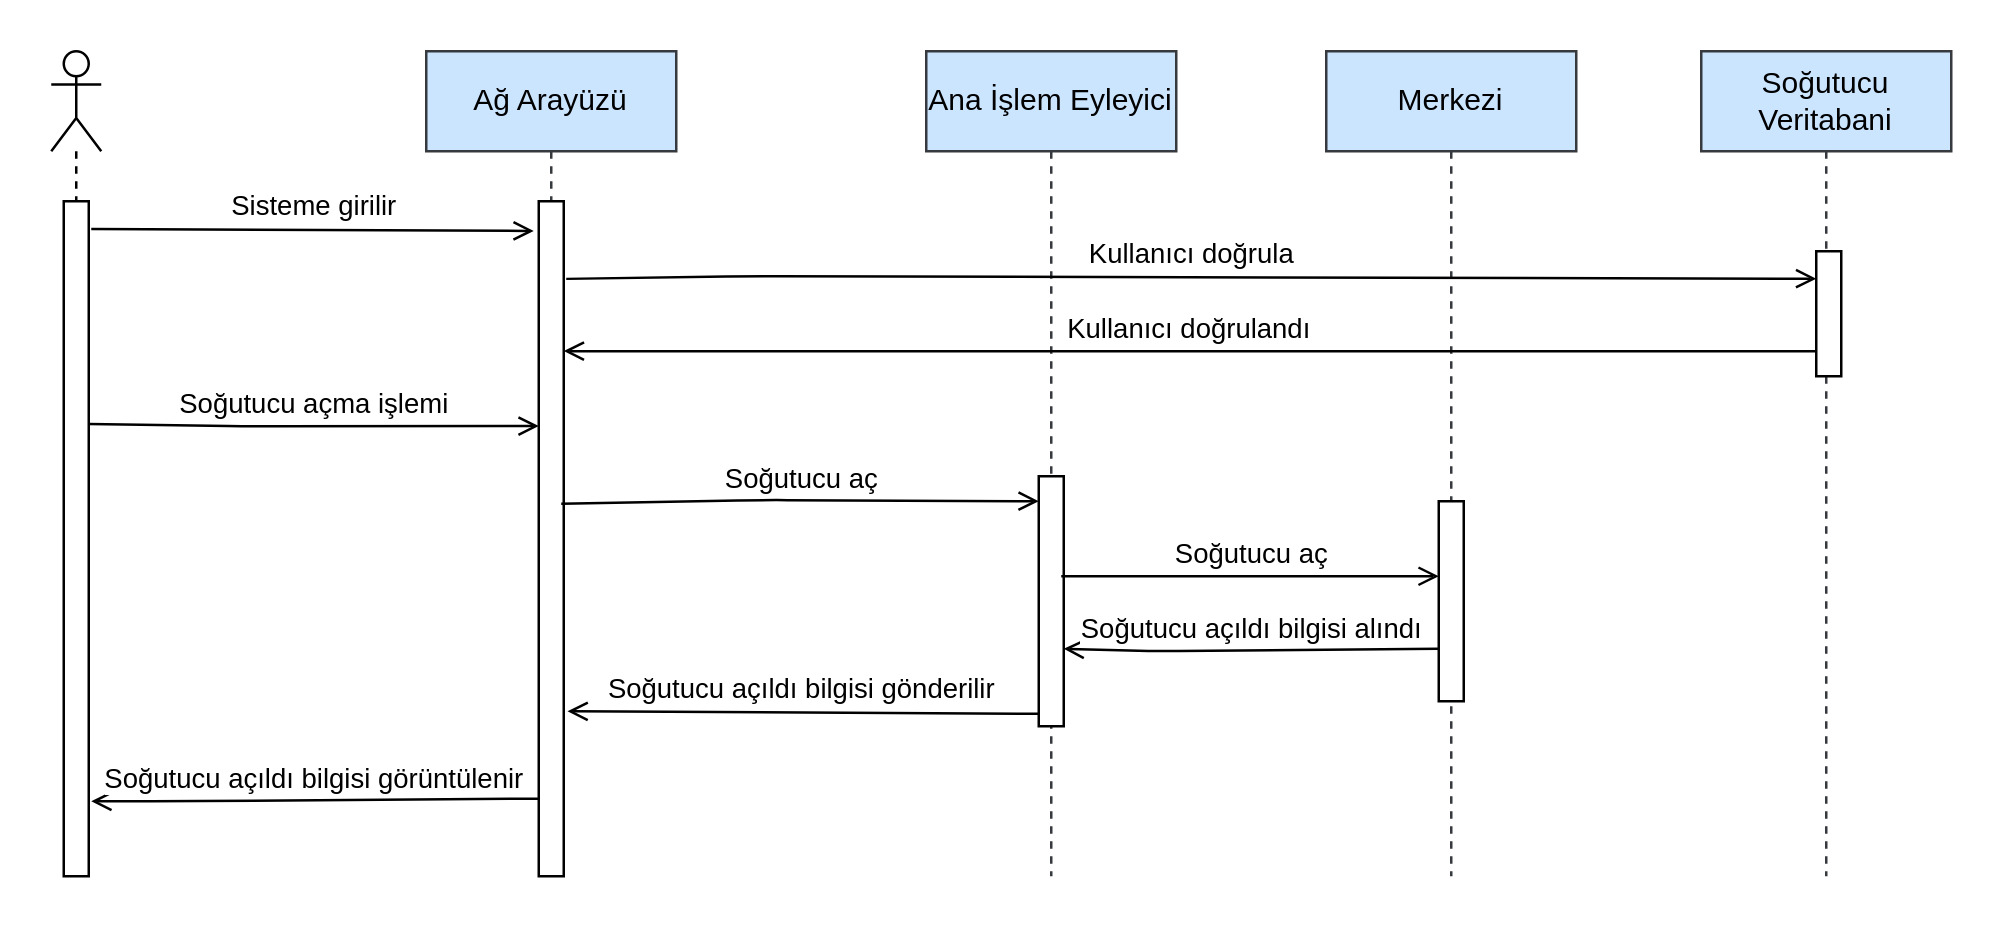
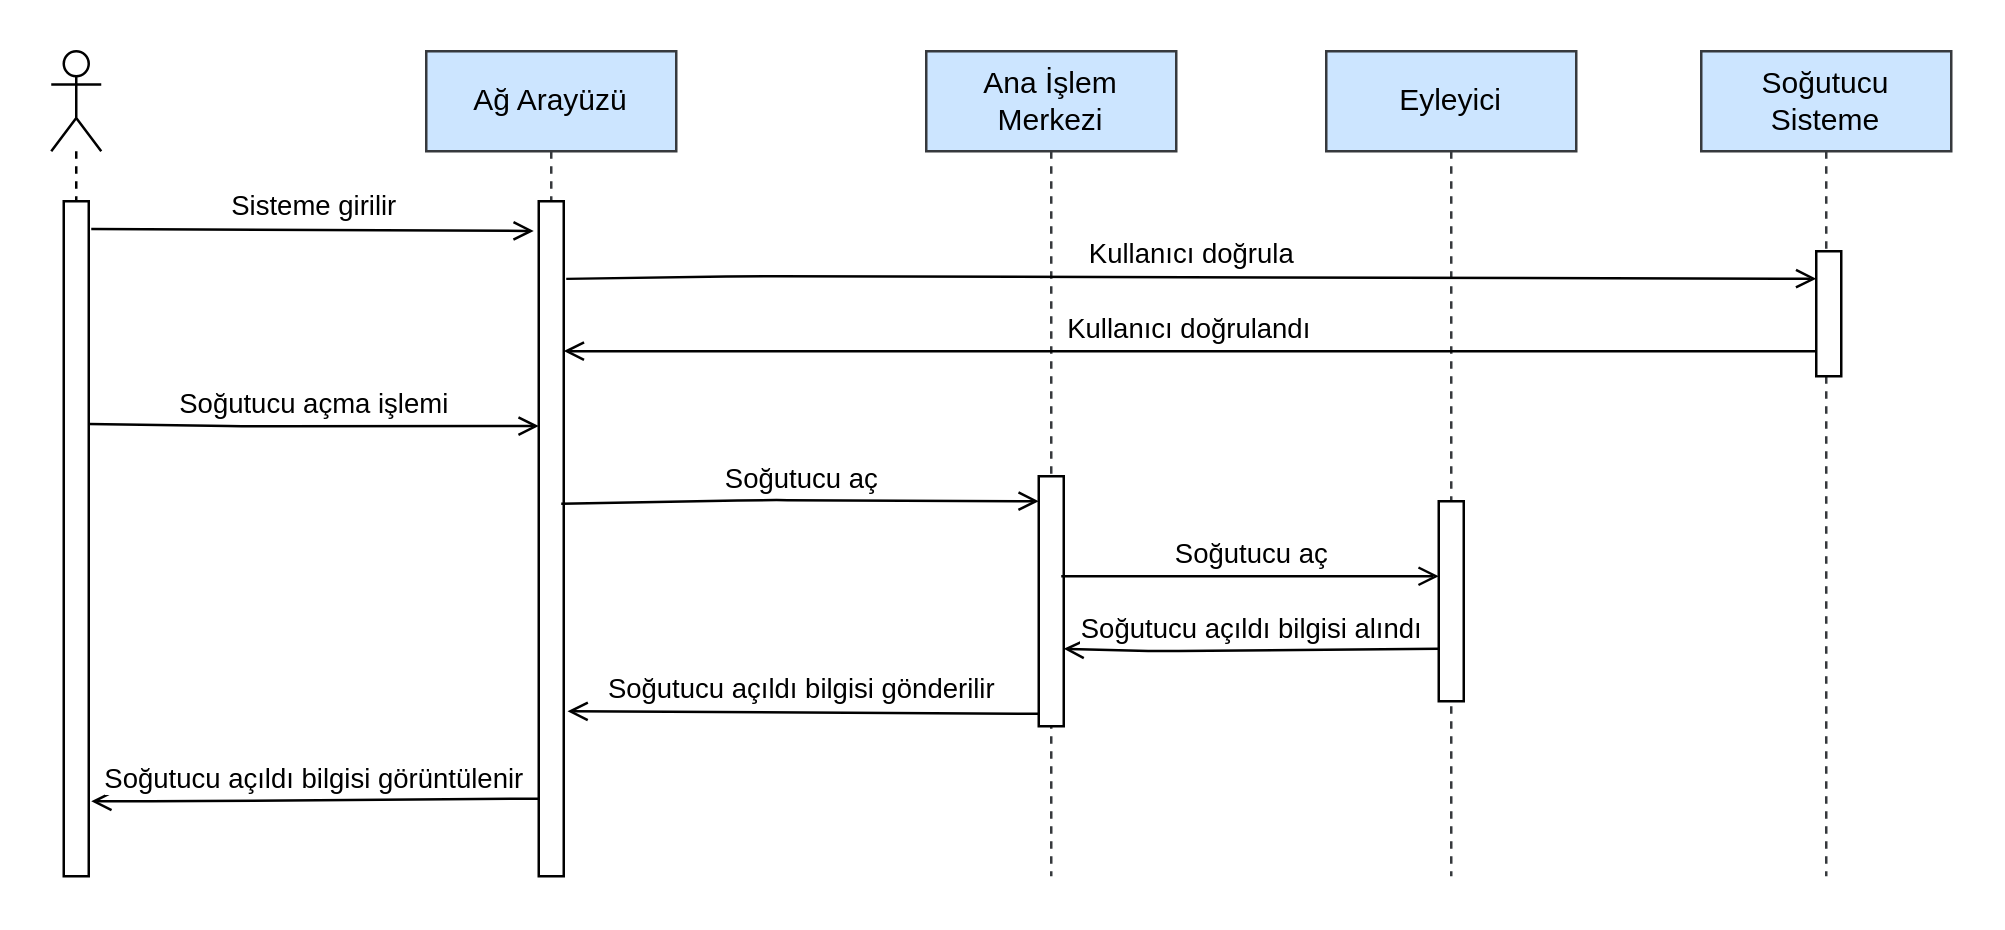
- <mxCell id="7" value="Ana İşlem Eyleyici" style="shape=umlLifeline;perimeter=lifelinePerimeter;whiteSpace=wrap;html=1;container=1;collapsible=0;recursiveResize=0;outlineConnect=0;fillColor=#cce5ff;strokeColor=#36393d;" parent="1" vertex="1"><mxGeometry x="370" y="20" width="100" height="330" as="geometry" /></mxCell>
+ <mxCell id="7" value="Ana İşlem Merkezi" style="shape=umlLifeline;perimeter=lifelinePerimeter;whiteSpace=wrap;html=1;container=1;collapsible=0;recursiveResize=0;outlineConnect=0;fillColor=#cce5ff;strokeColor=#36393d;" parent="1" vertex="1"><mxGeometry x="370" y="20" width="100" height="330" as="geometry" /></mxCell>
- <mxCell id="9" value="Merkezi" style="shape=umlLifeline;perimeter=lifelinePerimeter;whiteSpace=wrap;html=1;container=1;collapsible=0;recursiveResize=0;outlineConnect=0;fillColor=#cce5ff;strokeColor=#36393d;" parent="1" vertex="1"><mxGeometry x="530" y="20" width="100" height="330" as="geometry" /></mxCell>
+ <mxCell id="9" value="Eyleyici" style="shape=umlLifeline;perimeter=lifelinePerimeter;whiteSpace=wrap;html=1;container=1;collapsible=0;recursiveResize=0;outlineConnect=0;fillColor=#cce5ff;strokeColor=#36393d;" parent="1" vertex="1"><mxGeometry x="530" y="20" width="100" height="330" as="geometry" /></mxCell>
- <mxCell id="19" value="Soğutucu&lt;br&gt;Veritabani" style="shape=umlLifeline;perimeter=lifelinePerimeter;whiteSpace=wrap;html=1;container=1;collapsible=0;recursiveResize=0;outlineConnect=0;fillColor=#cce5ff;strokeColor=#36393d;" vertex="1" parent="1"><mxGeometry x="680" y="20" width="100" height="330" as="geometry" /></mxCell>
+ <mxCell id="19" value="Soğutucu&lt;br&gt;Sisteme" style="shape=umlLifeline;perimeter=lifelinePerimeter;whiteSpace=wrap;html=1;container=1;collapsible=0;recursiveResize=0;outlineConnect=0;fillColor=#cce5ff;strokeColor=#36393d;" vertex="1" parent="1"><mxGeometry x="680" y="20" width="100" height="330" as="geometry" /></mxCell>
